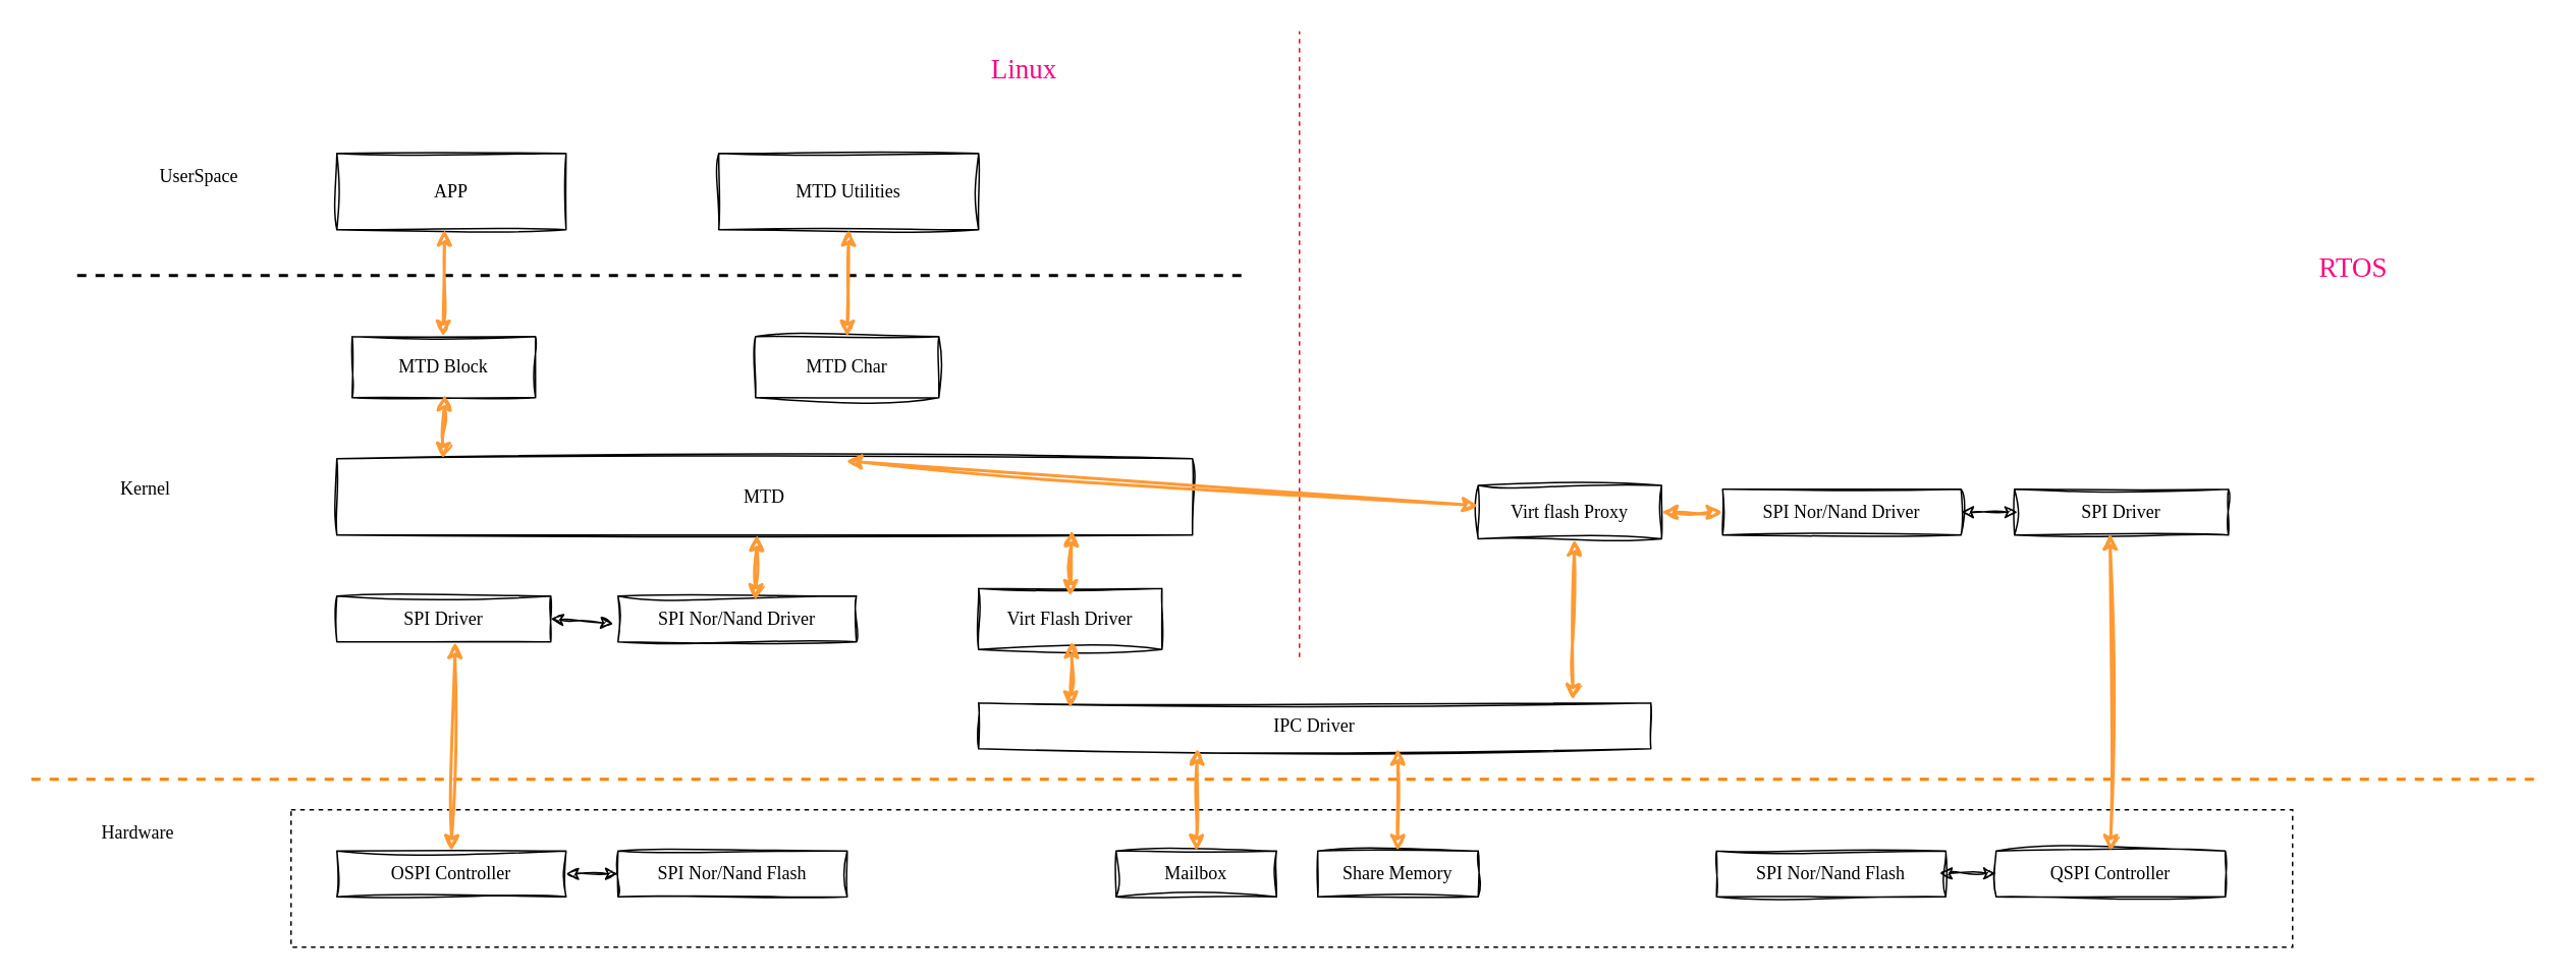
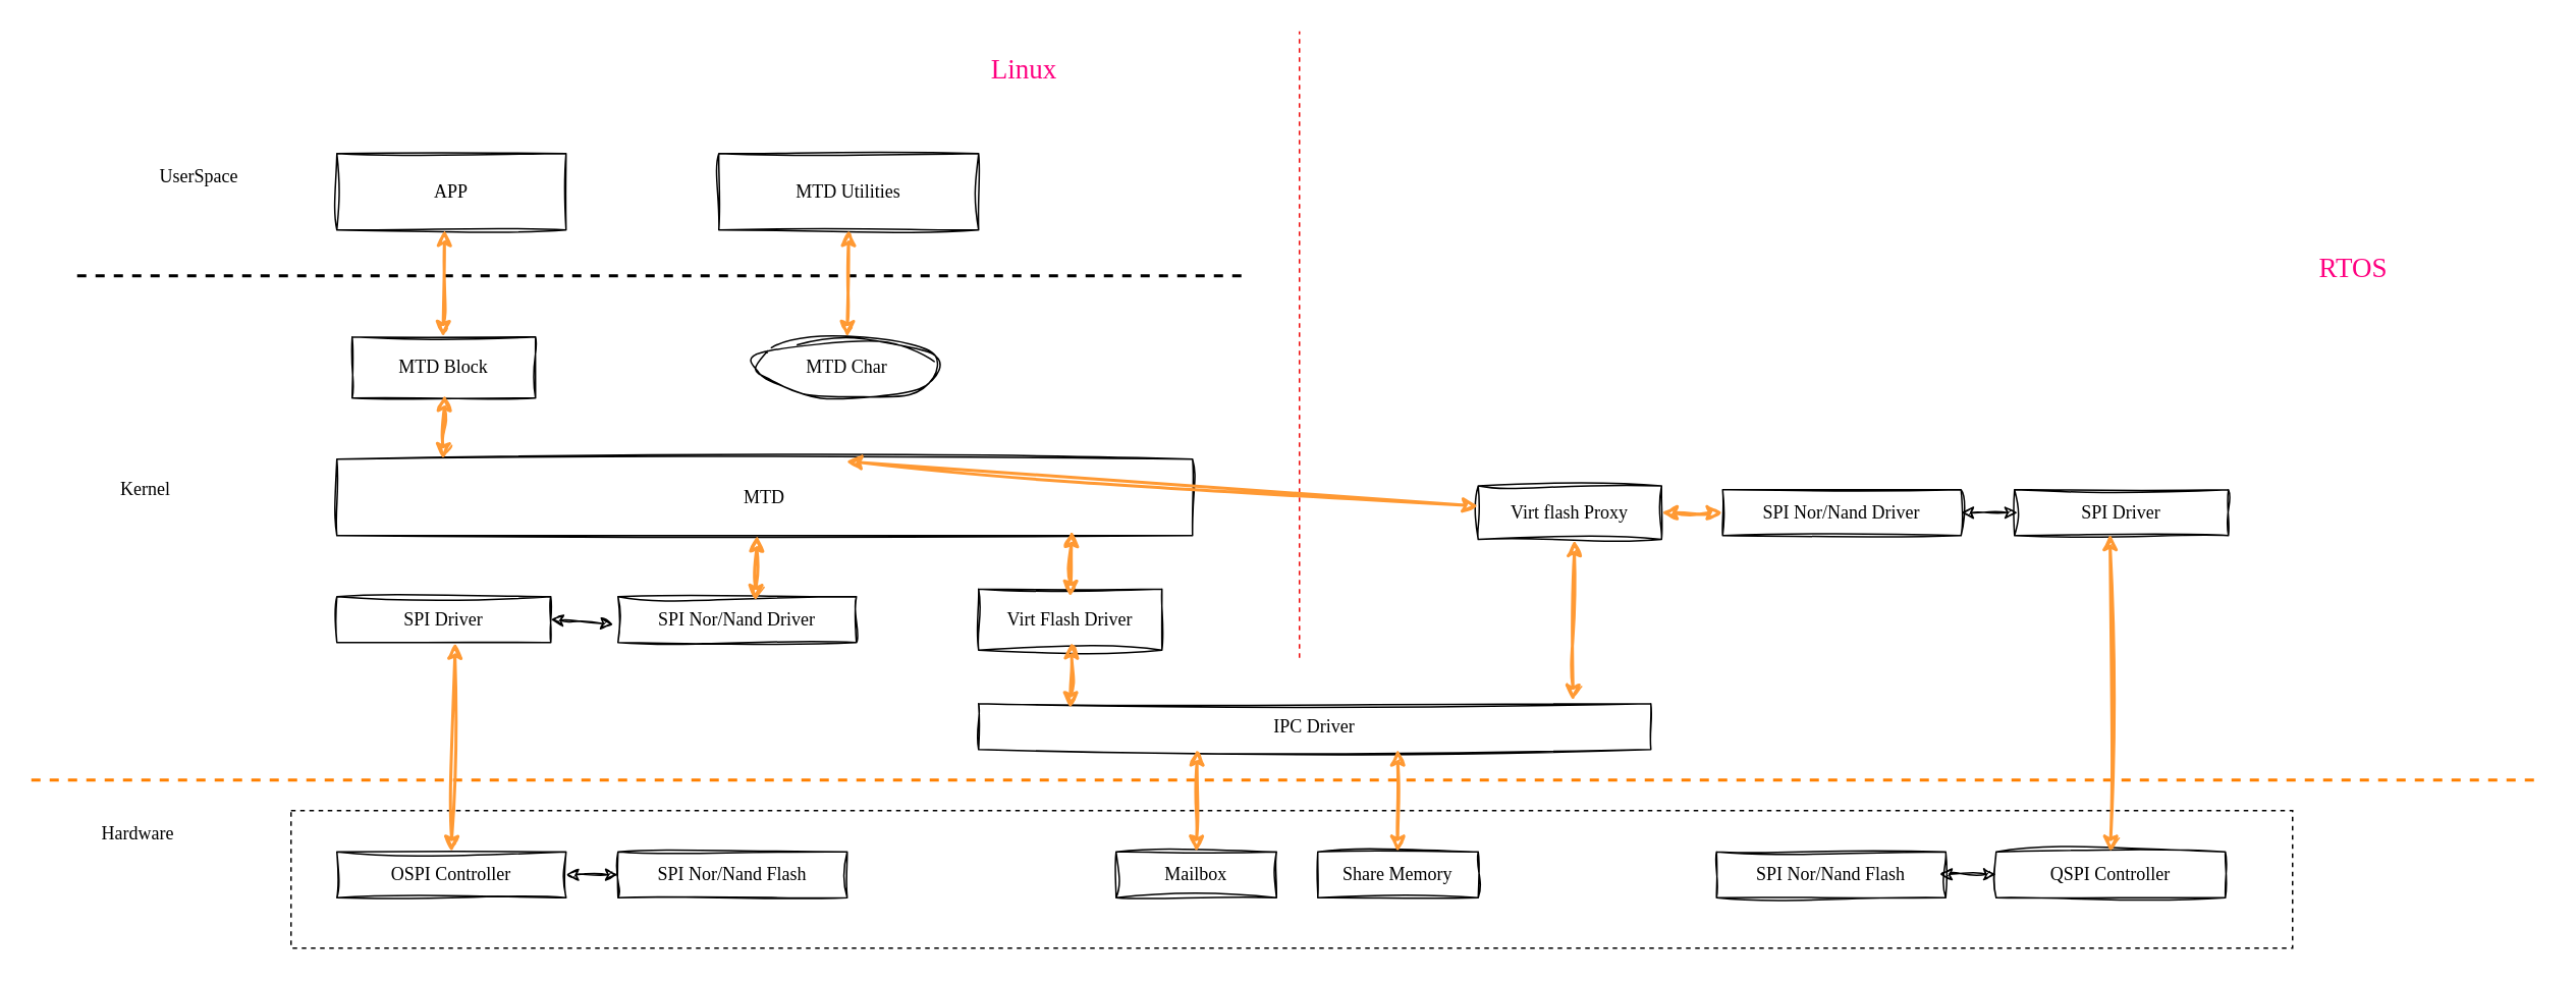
- <mxCell id="9" value="MTD Char" style="rounded=0;whiteSpace=wrap;html=1;sketch=1;hachureGap=4;jiggle=2;curveFitting=1;fontFamily=Architects Daughter;fontSource=https%3A%2F%2Ffonts.googleapis.com%2Fcss%3Ffamily%3DArchitects%2BDaughter;" vertex="1" parent="1"><mxGeometry x="494" y="220" width="120" height="40" as="geometry" /></mxCell>
+ <mxCell id="9" value="MTD Char" style="ellipse;whiteSpace=wrap;html=1;sketch=1;hachureGap=4;jiggle=2;curveFitting=1;fontFamily=Architects Daughter;fontSource=https%3A%2F%2Ffonts.googleapis.com%2Fcss%3Ffamily%3DArchitects%2BDaughter;" vertex="1" parent="1"><mxGeometry x="494" y="220" width="120" height="40" as="geometry" /></mxCell>
